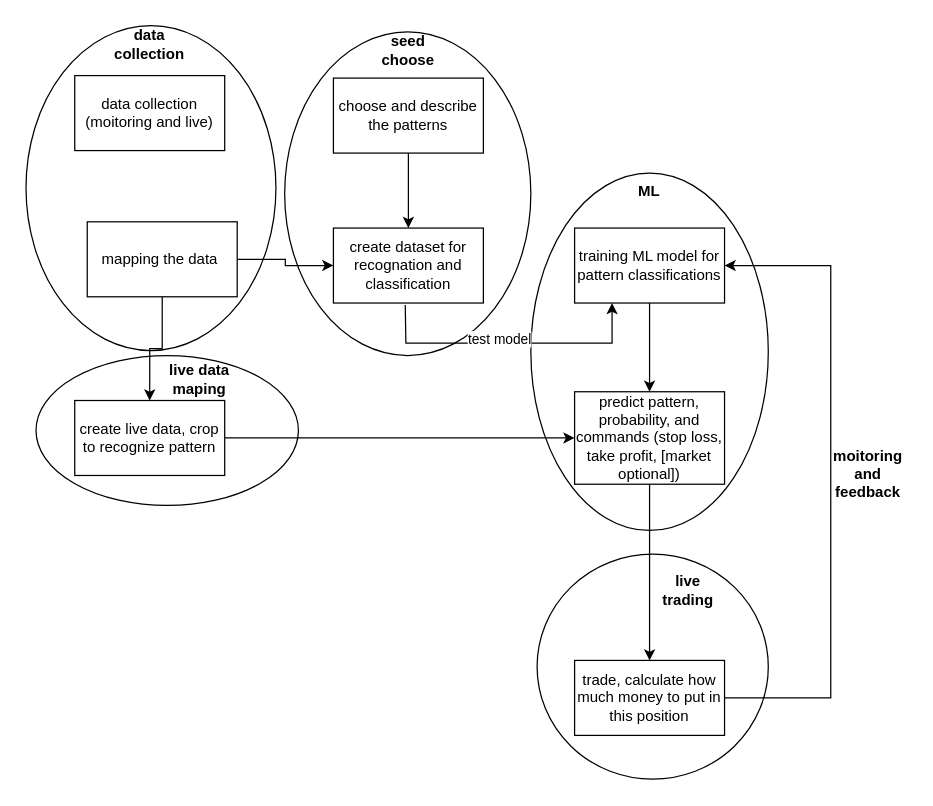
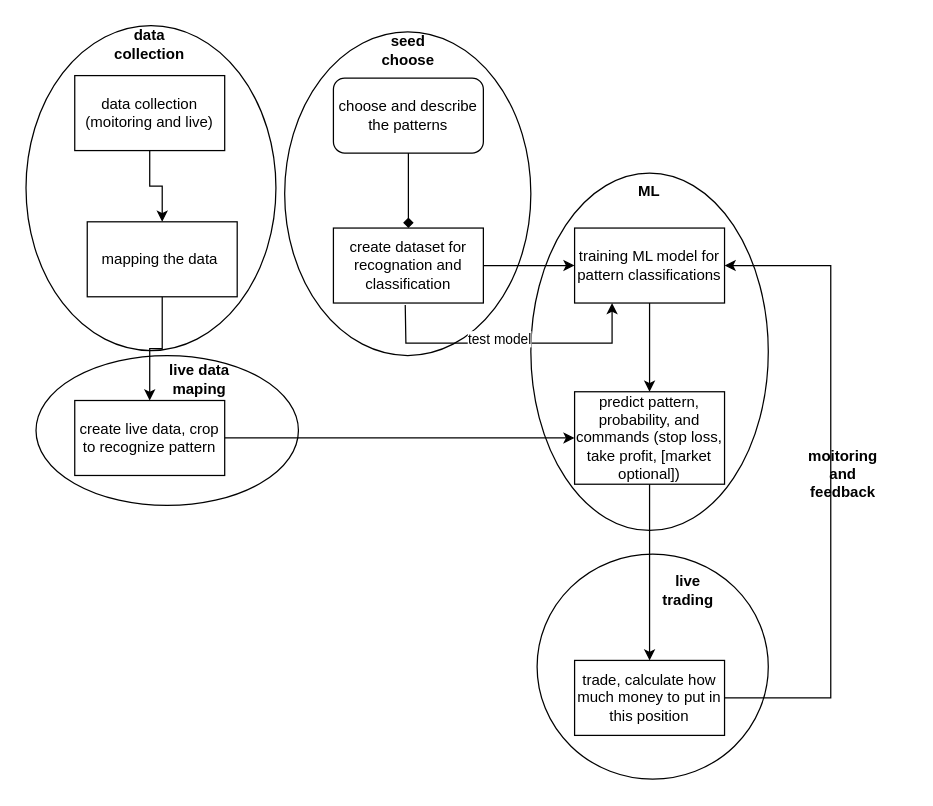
- <mxCell id="21" value="choose and describe the patterns" style="rounded=0;whiteSpace=wrap;html=1;" vertex="1" parent="1"><mxGeometry x="266" y="62" width="120" height="60" as="geometry" /></mxCell>
+ <mxCell id="21" value="choose and describe the patterns" style="whiteSpace=wrap;html=1;rounded=1;" vertex="1" parent="1"><mxGeometry x="266" y="62" width="120" height="60" as="geometry" /></mxCell>
+ <mxCell id="7" style="edgeStyle=orthogonalEdgeStyle;rounded=0;orthogonalLoop=1;jettySize=auto;html=1;entryX=0.5;entryY=0;entryDx=0;entryDy=0;" edge="1" parent="1" source="8" target="11"><mxGeometry relative="1" as="geometry" /></mxCell>
- <mxCell id="20" style="edgeStyle=orthogonalEdgeStyle;rounded=0;orthogonalLoop=1;jettySize=auto;html=1;entryX=0.5;entryY=0;entryDx=0;entryDy=0;" edge="1" parent="1" source="21" target="13"><mxGeometry relative="1" as="geometry" /></mxCell>
+ <mxCell id="20" style="edgeStyle=orthogonalEdgeStyle;rounded=0;orthogonalLoop=1;jettySize=auto;html=1;entryX=0.5;entryY=0;entryDx=0;entryDy=0;endArrow=diamond;" edge="1" parent="1" source="21" target="13"><mxGeometry relative="1" as="geometry" /></mxCell>
- <mxCell id="9" value="" style="edgeStyle=orthogonalEdgeStyle;rounded=0;orthogonalLoop=1;jettySize=auto;html=1;" edge="1" parent="1" source="11" target="13"><mxGeometry relative="1" as="geometry" /></mxCell>
+ <mxCell id="12" value="" style="edgeStyle=orthogonalEdgeStyle;rounded=0;orthogonalLoop=1;jettySize=auto;html=1;" edge="1" parent="1" source="13" target="17"><mxGeometry relative="1" as="geometry" /></mxCell>
- <mxCell id="31" value="moitoring and feedback" style="text;html=1;align=center;verticalAlign=middle;whiteSpace=wrap;rounded=0;fontStyle=1" vertex="1" parent="1"><mxGeometry x="664" y="364" width="60" height="30" as="geometry" /></mxCell>
+ <mxCell id="31" value="moitoring and feedback" style="text;html=1;align=center;verticalAlign=middle;whiteSpace=wrap;rounded=0;fontStyle=1" vertex="1" parent="1"><mxGeometry x="644" y="364" width="60" height="30" as="geometry" /></mxCell>
